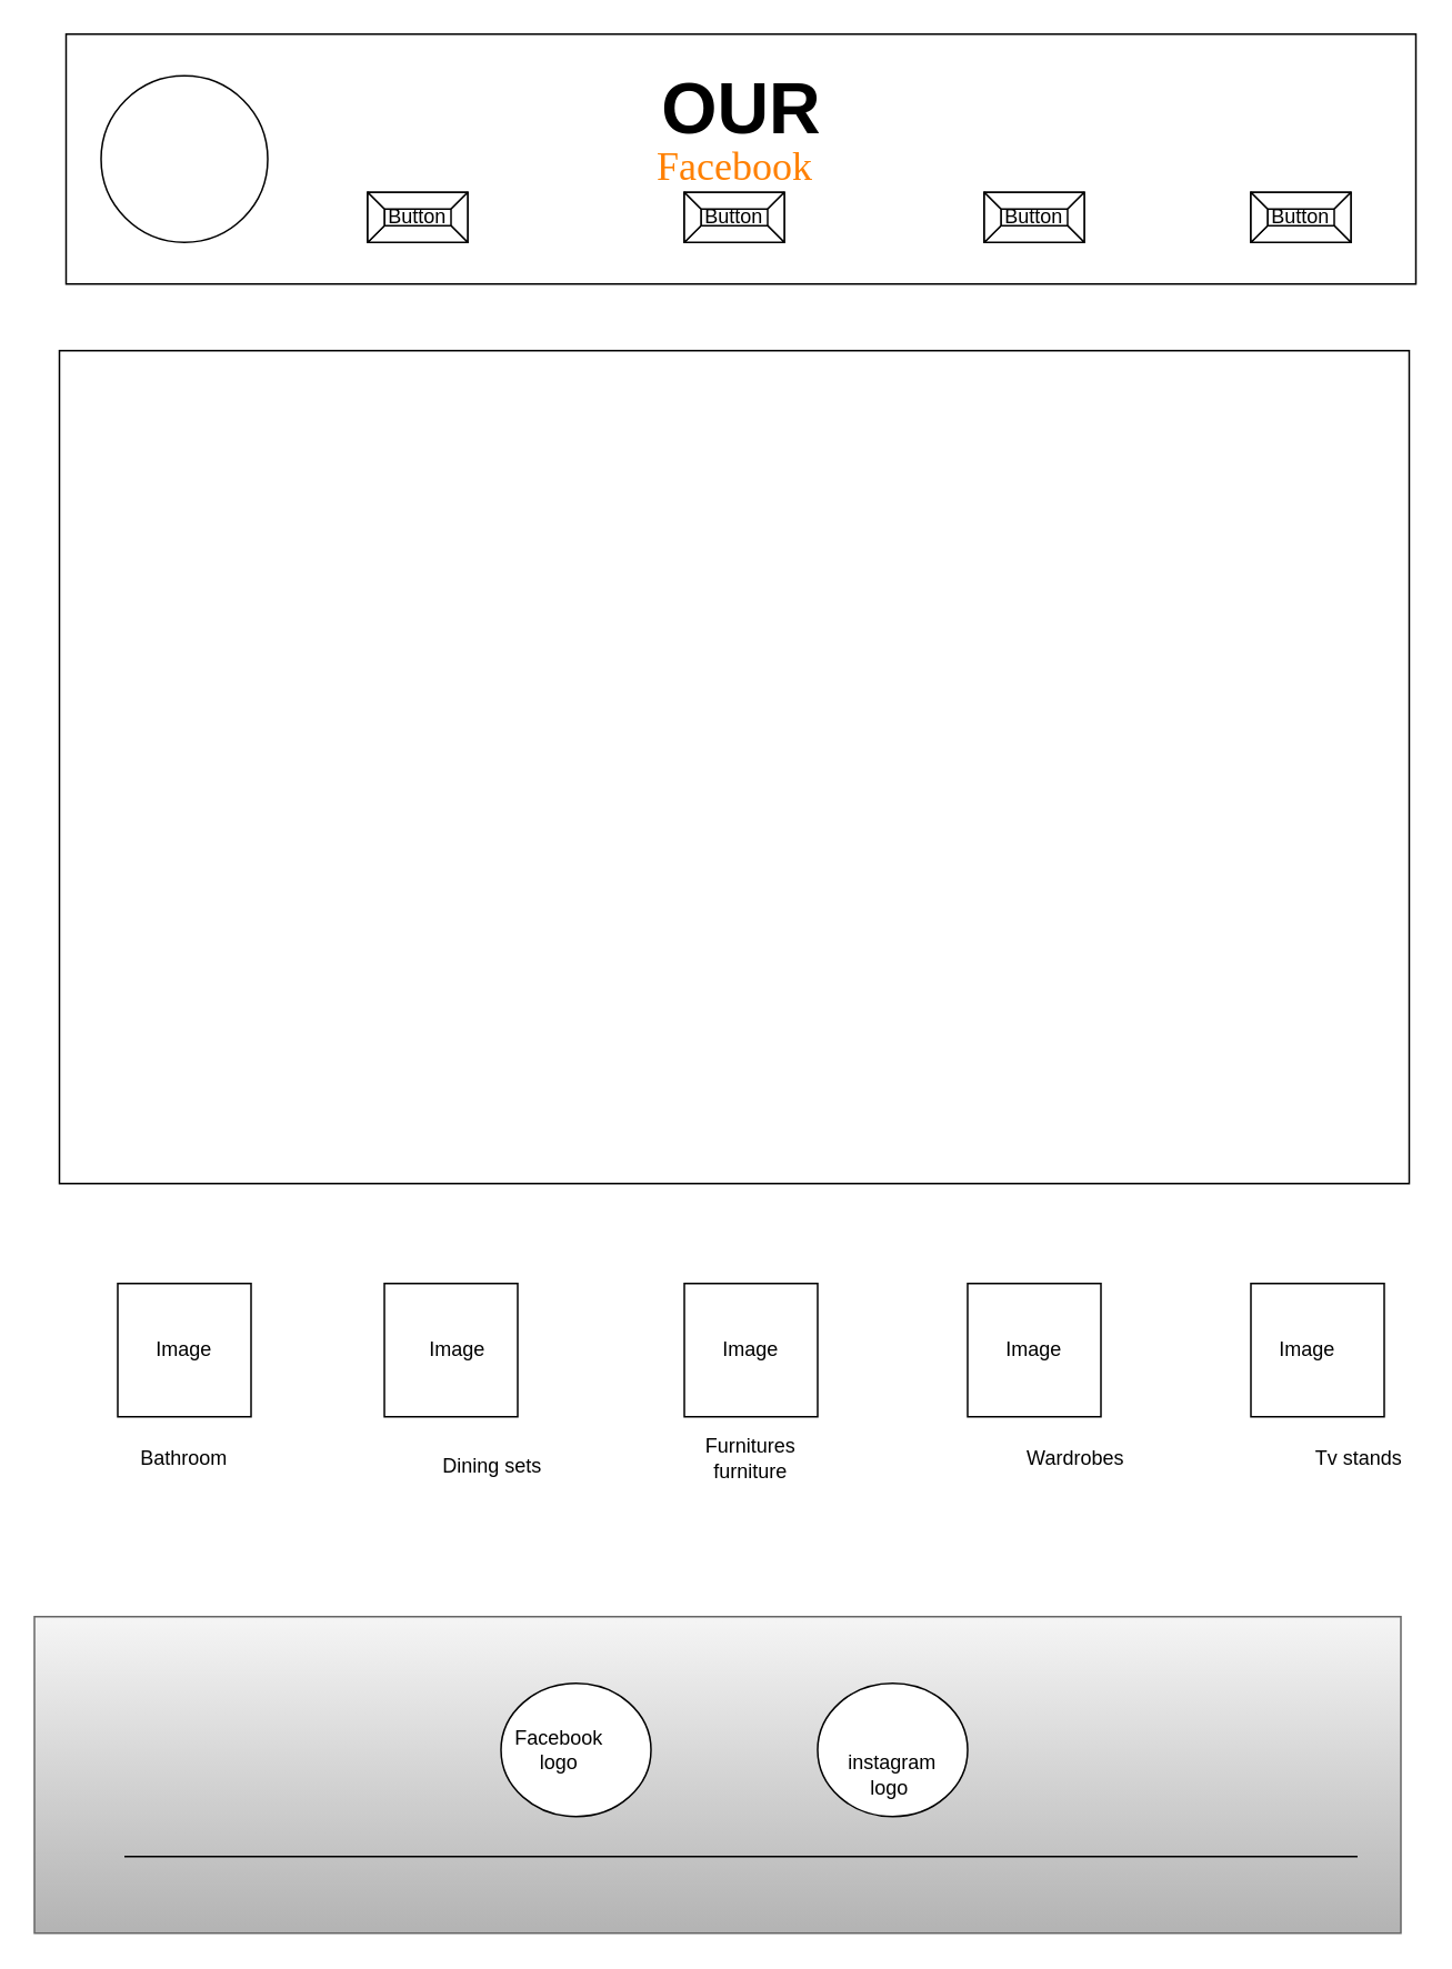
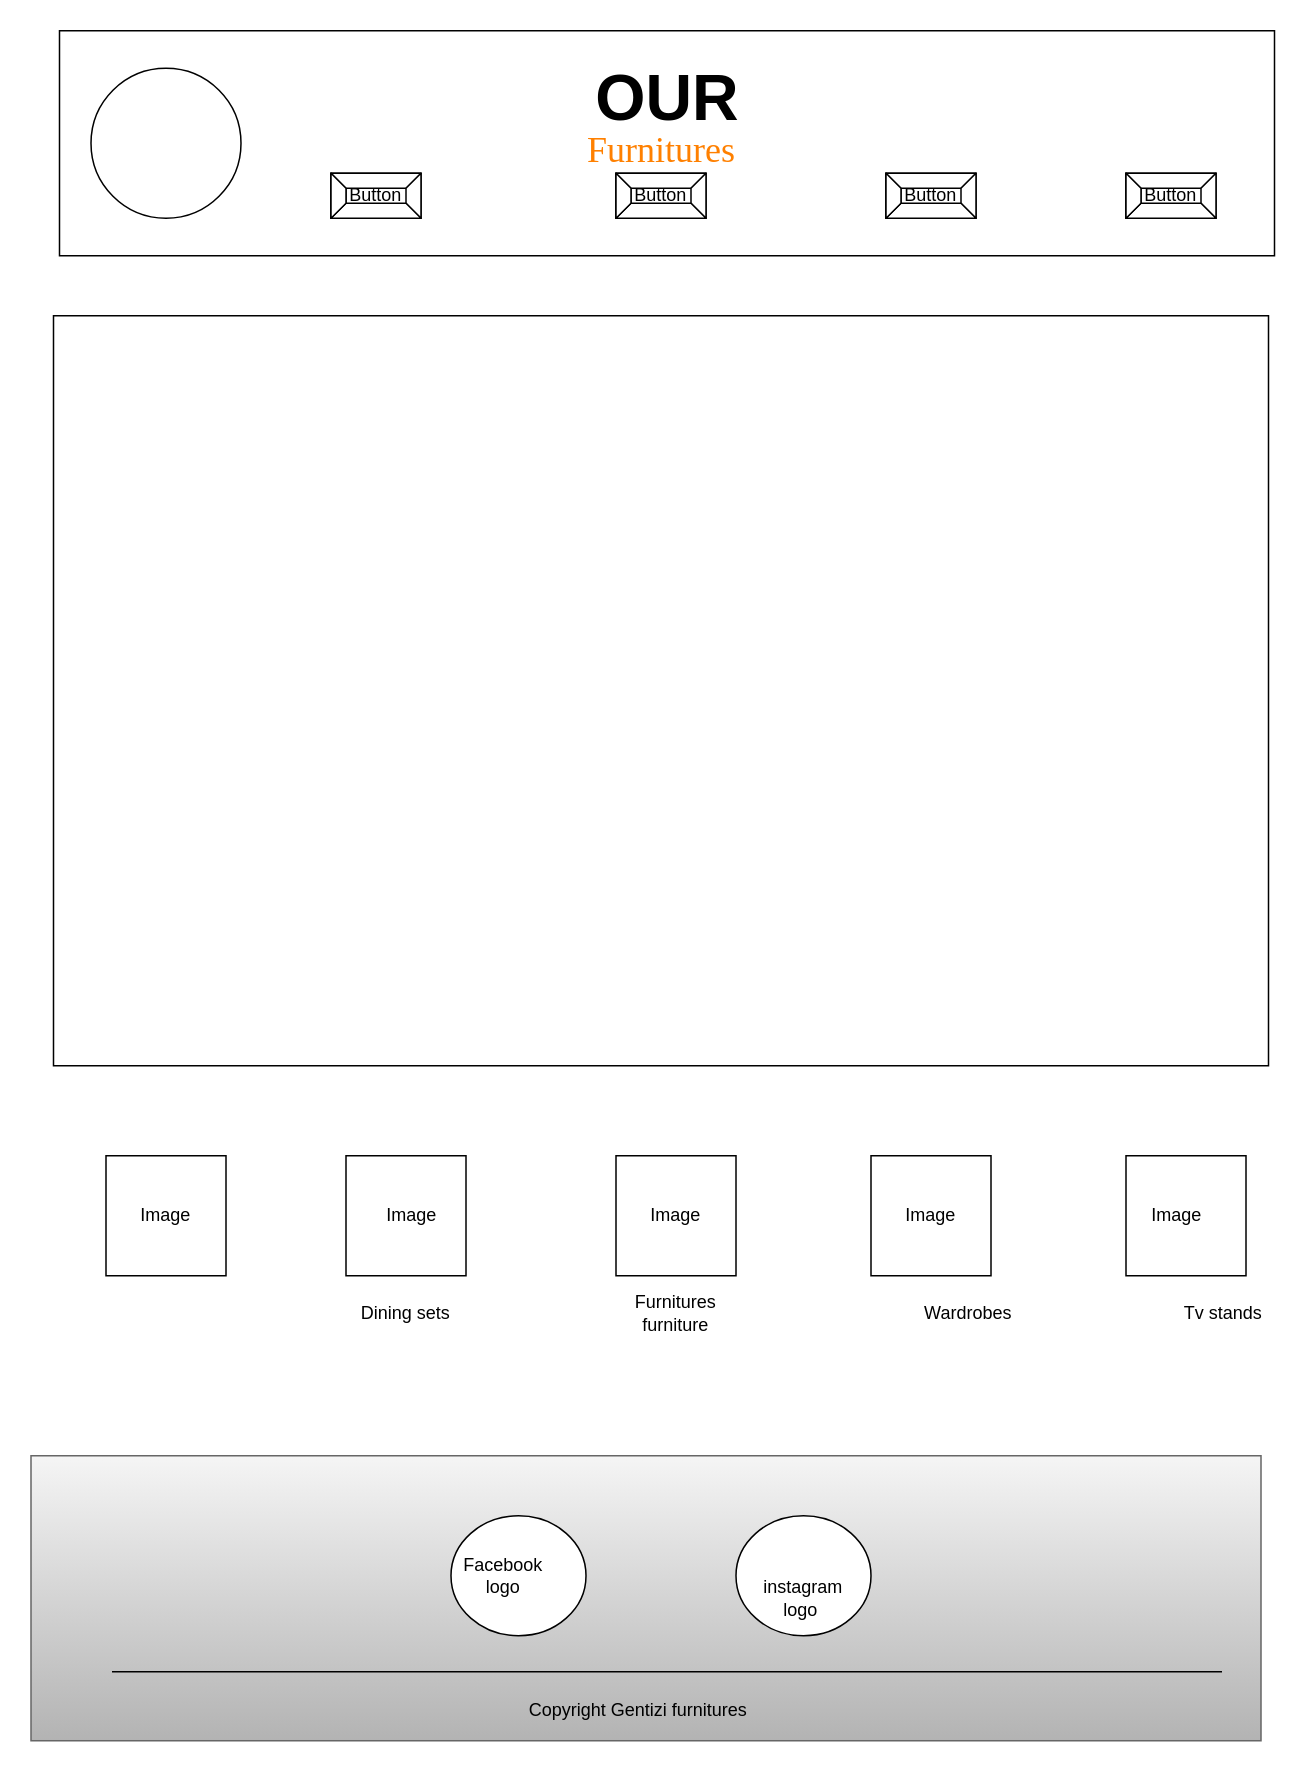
- <mxCell id="5" value="&lt;font color=&quot;#ff8000&quot; face=&quot;Verdana&quot; style=&quot;font-weight: normal;&quot;&gt;Facebook&lt;/font&gt;" style="text;strokeColor=none;fillColor=none;html=1;fontSize=24;fontStyle=1;verticalAlign=middle;align=center;" parent="1" vertex="1"><mxGeometry x="390" y="80" width="100" height="40" as="geometry" /></mxCell>
+ <mxCell id="5" value="&lt;font color=&quot;#ff8000&quot; face=&quot;Verdana&quot; style=&quot;font-weight: normal;&quot;&gt;Furnitures&lt;/font&gt;" style="text;strokeColor=none;fillColor=none;html=1;fontSize=24;fontStyle=1;verticalAlign=middle;align=center;" parent="1" vertex="1"><mxGeometry x="390" y="80" width="100" height="40" as="geometry" /></mxCell>
- <mxCell id="20" value="Bathroom" style="text;html=1;strokeColor=none;fillColor=none;align=center;verticalAlign=middle;whiteSpace=wrap;rounded=0;" vertex="1" parent="1"><mxGeometry x="80" y="860" width="60" height="30" as="geometry" /></mxCell>
- <mxCell id="21" value="Dining sets" style="text;html=1;strokeColor=none;fillColor=none;align=center;verticalAlign=middle;whiteSpace=wrap;rounded=0;" vertex="1" parent="1"><mxGeometry x="250" y="865" width="90" height="30" as="geometry" /></mxCell>
+ <mxCell id="21" value="Dining sets" style="text;html=1;strokeColor=none;fillColor=none;align=center;verticalAlign=middle;whiteSpace=wrap;rounded=0;" vertex="1" parent="1"><mxGeometry x="225" y="860" width="90" height="30" as="geometry" /></mxCell>
+ <mxCell id="13" value="Copyright Gentizi furnitures" style="text;html=1;strokeColor=none;fillColor=none;align=center;verticalAlign=middle;whiteSpace=wrap;overflow=hidden;" parent="1" vertex="1"><mxGeometry x="160" y="1130" width="530" height="20" as="geometry" /></mxCell>
